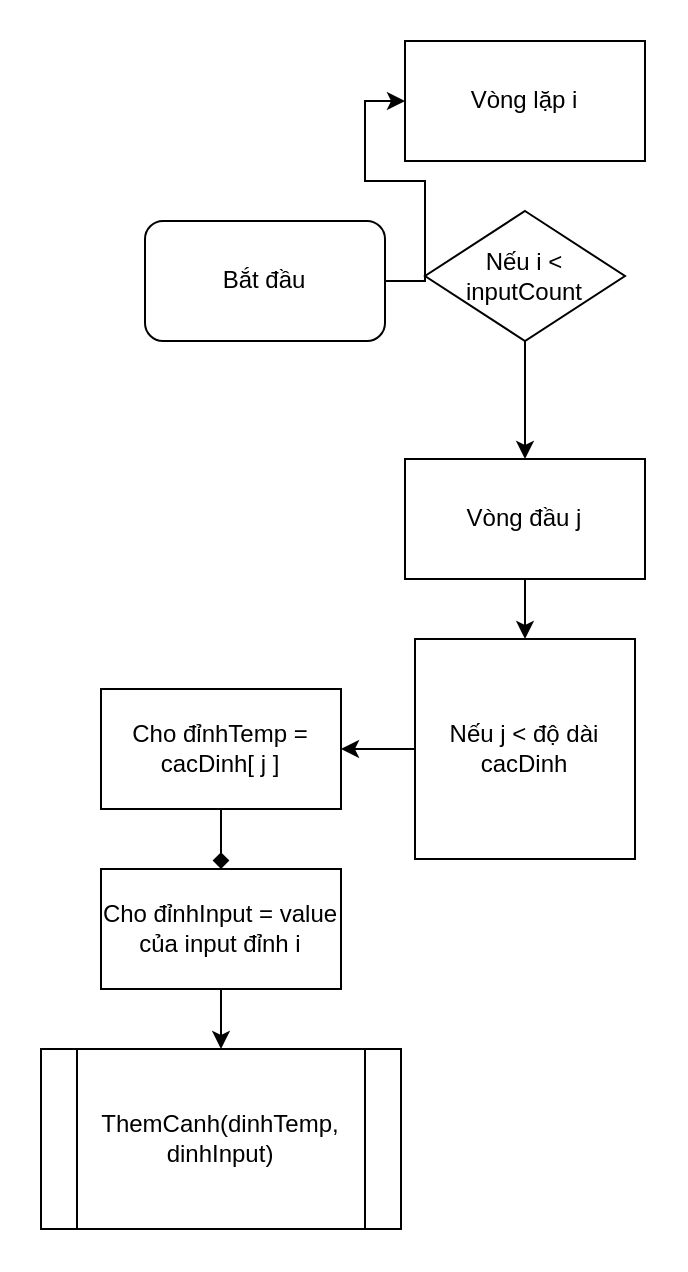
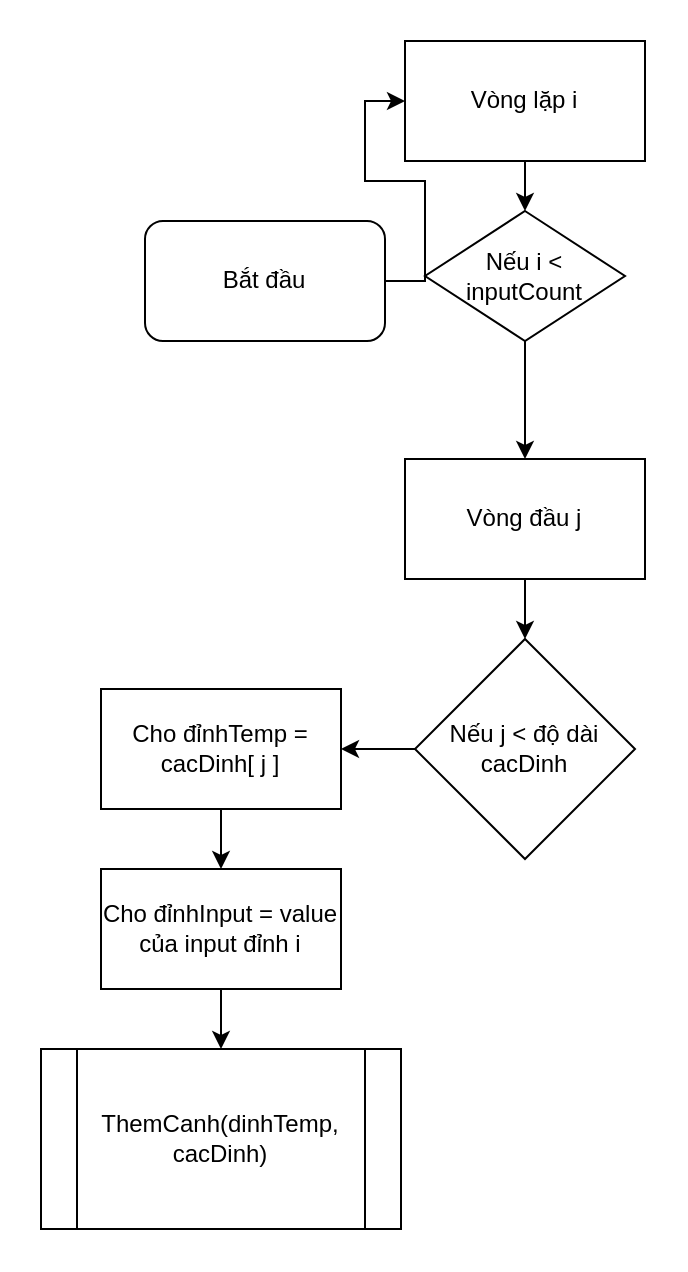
+ <mxCell id="4" value="" style="edgeStyle=orthogonalEdgeStyle;rounded=0;orthogonalLoop=1;jettySize=auto;html=1;" edge="1" parent="1" source="5" target="16"><mxGeometry relative="1" as="geometry" /></mxCell>
- <mxCell id="14" value="Nếu j &amp;lt; độ dài cacDinh" style="whiteSpace=wrap;html=1;rounded=0;" vertex="1" parent="1"><mxGeometry x="207" y="319" width="110" height="110" as="geometry" /></mxCell>
+ <mxCell id="14" value="Nếu j &amp;lt; độ dài cacDinh" style="rhombus;whiteSpace=wrap;html=1;" vertex="1" parent="1"><mxGeometry x="207" y="319" width="110" height="110" as="geometry" /></mxCell>
- <mxCell id="8" value="" style="edgeStyle=orthogonalEdgeStyle;rounded=0;orthogonalLoop=1;jettySize=auto;html=1;endArrow=diamond;" edge="1" parent="1" source="9" target="11"><mxGeometry relative="1" as="geometry" /></mxCell>
+ <mxCell id="8" value="" style="edgeStyle=orthogonalEdgeStyle;rounded=0;orthogonalLoop=1;jettySize=auto;html=1;" edge="1" parent="1" source="9" target="11"><mxGeometry relative="1" as="geometry" /></mxCell>
- <mxCell id="12" value="ThemCanh(dinhTemp, dinhInput)" style="shape=process;whiteSpace=wrap;html=1;backgroundOutline=1;" vertex="1" parent="1"><mxGeometry x="20" y="524" width="180" height="90" as="geometry" /></mxCell>
+ <mxCell id="12" value="ThemCanh(dinhTemp, cacDinh)" style="shape=process;whiteSpace=wrap;html=1;backgroundOutline=1;" vertex="1" parent="1"><mxGeometry x="20" y="524" width="180" height="90" as="geometry" /></mxCell>
